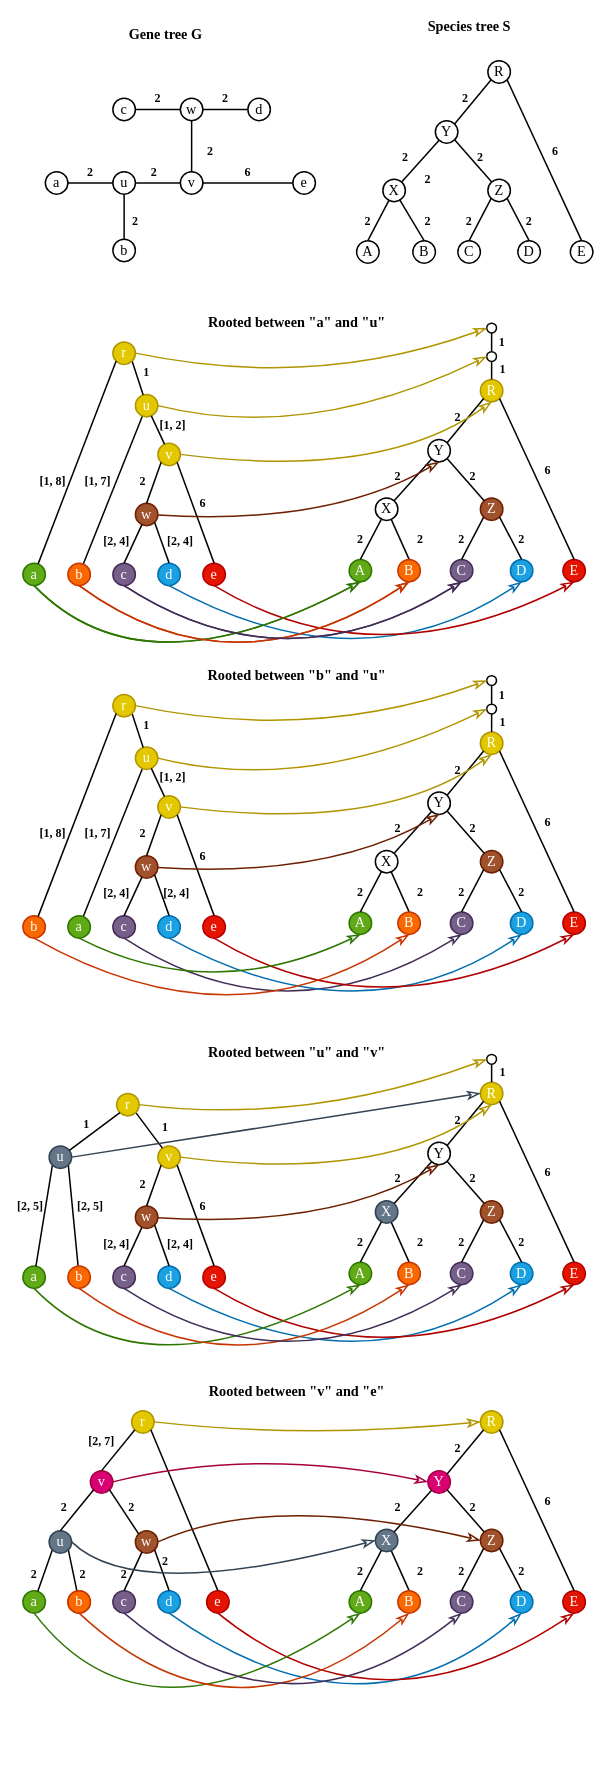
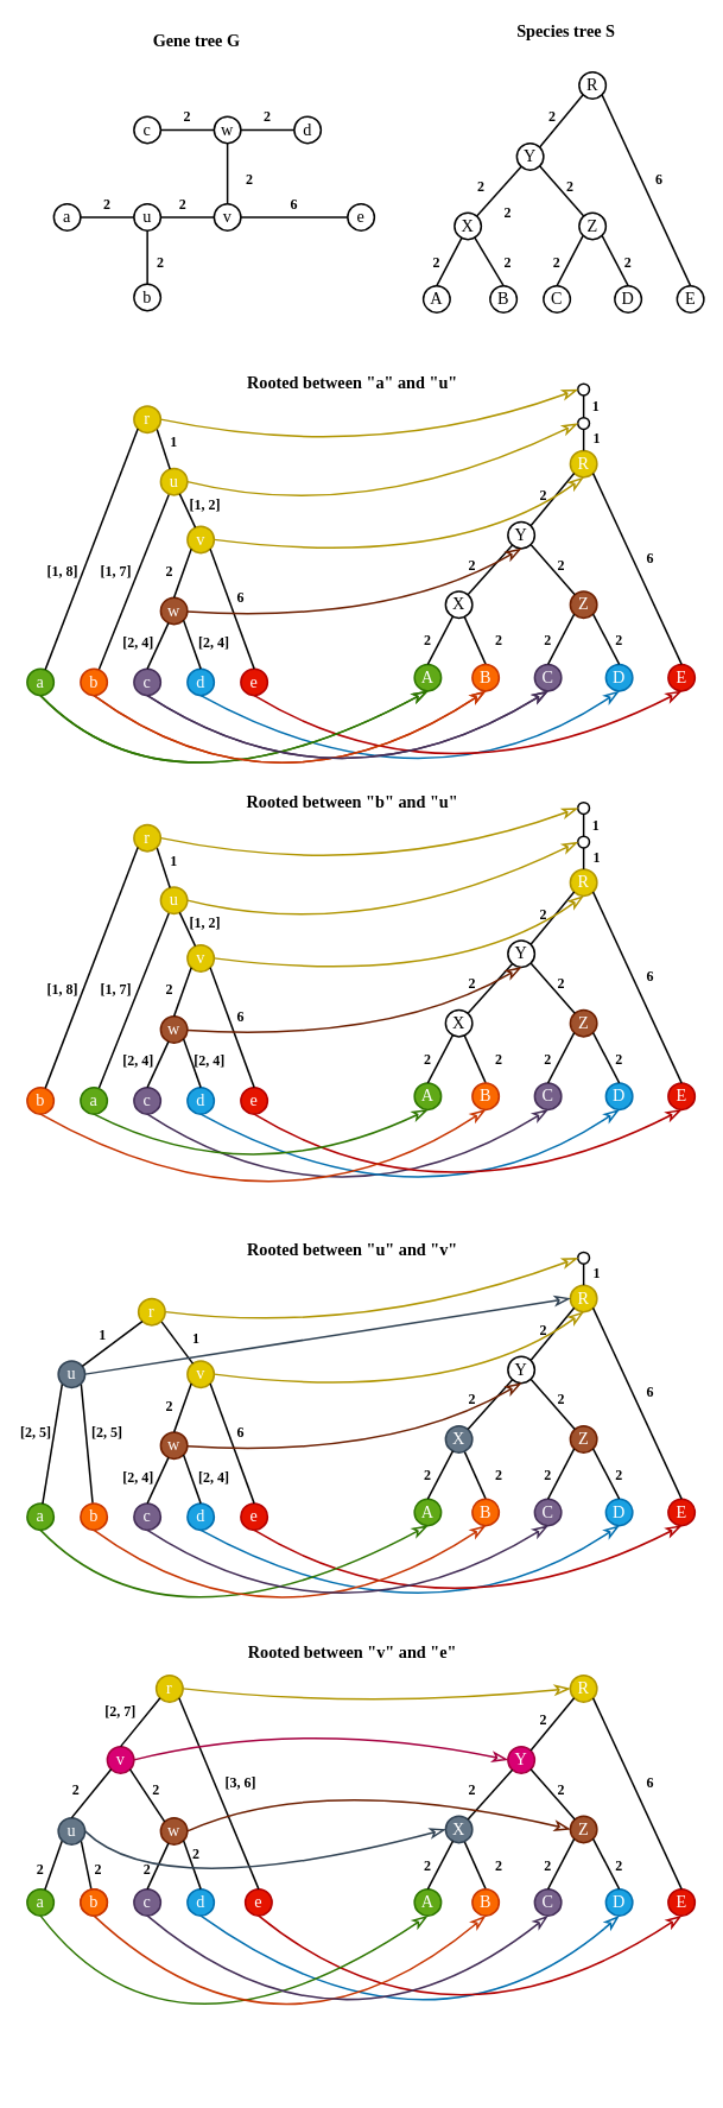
- <mxCell id="9" value="&lt;b style=&quot;font-size: 19px;&quot;&gt;Species tree S&lt;/b&gt;" style="text;html=1;align=center;verticalAlign=middle;resizable=0;points=[];autosize=1;fontSize=19;fontFamily=Times New Roman;" parent="1" vertex="1"><mxGeometry x="560" y="20" width="130" height="30" as="geometry" /></mxCell>
+ <mxCell id="9" value="&lt;b style=&quot;font-size: 19px;&quot;&gt;Species tree S&lt;/b&gt;" style="text;html=1;align=center;verticalAlign=middle;resizable=0;points=[];autosize=1;fontSize=19;fontFamily=Times New Roman;" parent="1" vertex="1"><mxGeometry x="570" y="20" width="130" height="30" as="geometry" /></mxCell>
+ <mxCell id="278" value="&lt;font face=&quot;Times New Roman&quot; size=&quot;1&quot;&gt;&lt;b style=&quot;font-size: 16px&quot;&gt;[3, 6]&lt;/b&gt;&lt;/font&gt;" style="text;html=1;strokeColor=none;fillColor=none;align=center;verticalAlign=middle;whiteSpace=wrap;rounded=0;fontSize=15;" parent="1" vertex="1"><mxGeometry x="250" y="1990" width="40" height="20" as="geometry" /></mxCell>
